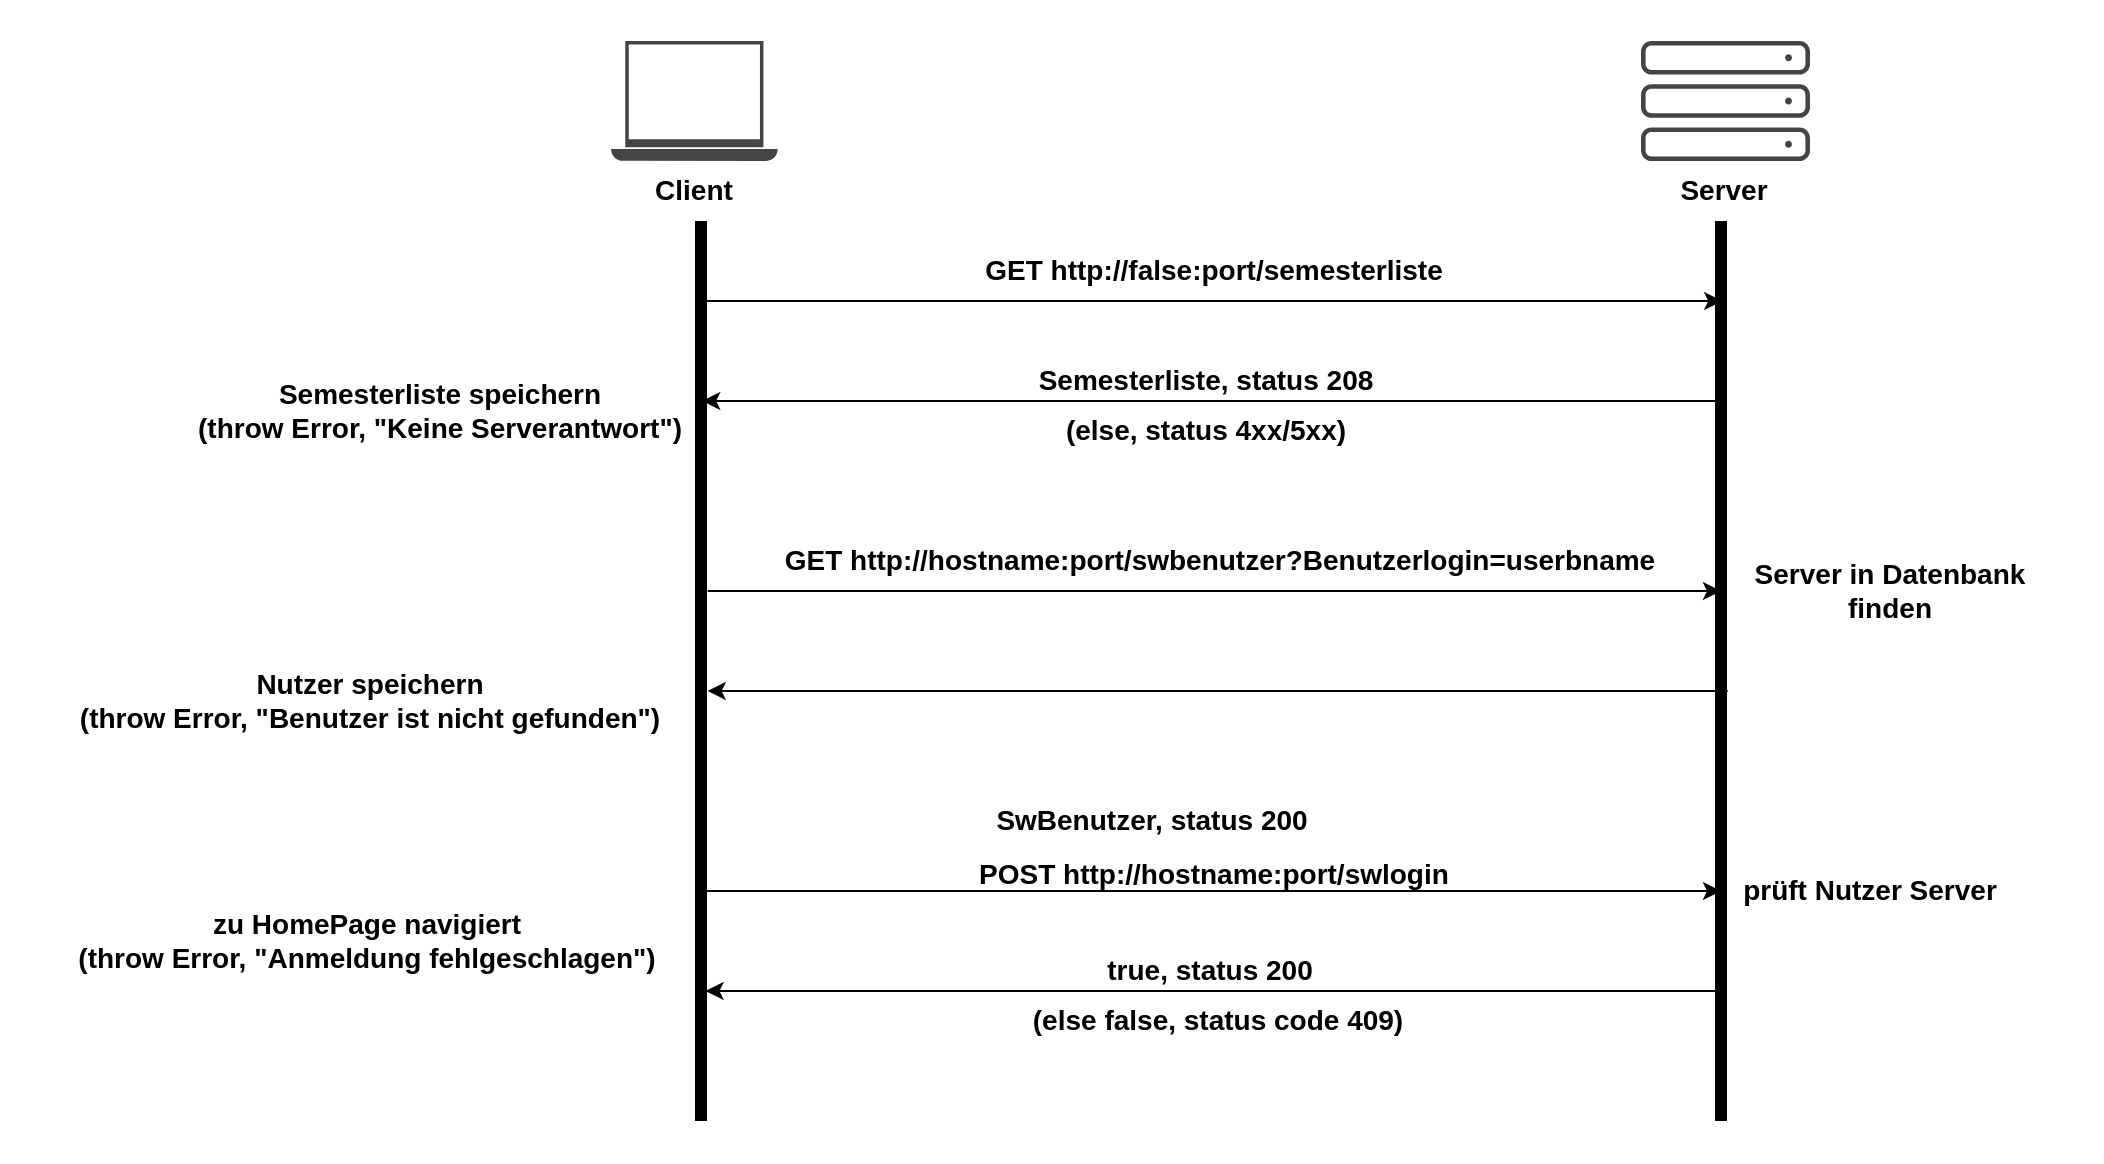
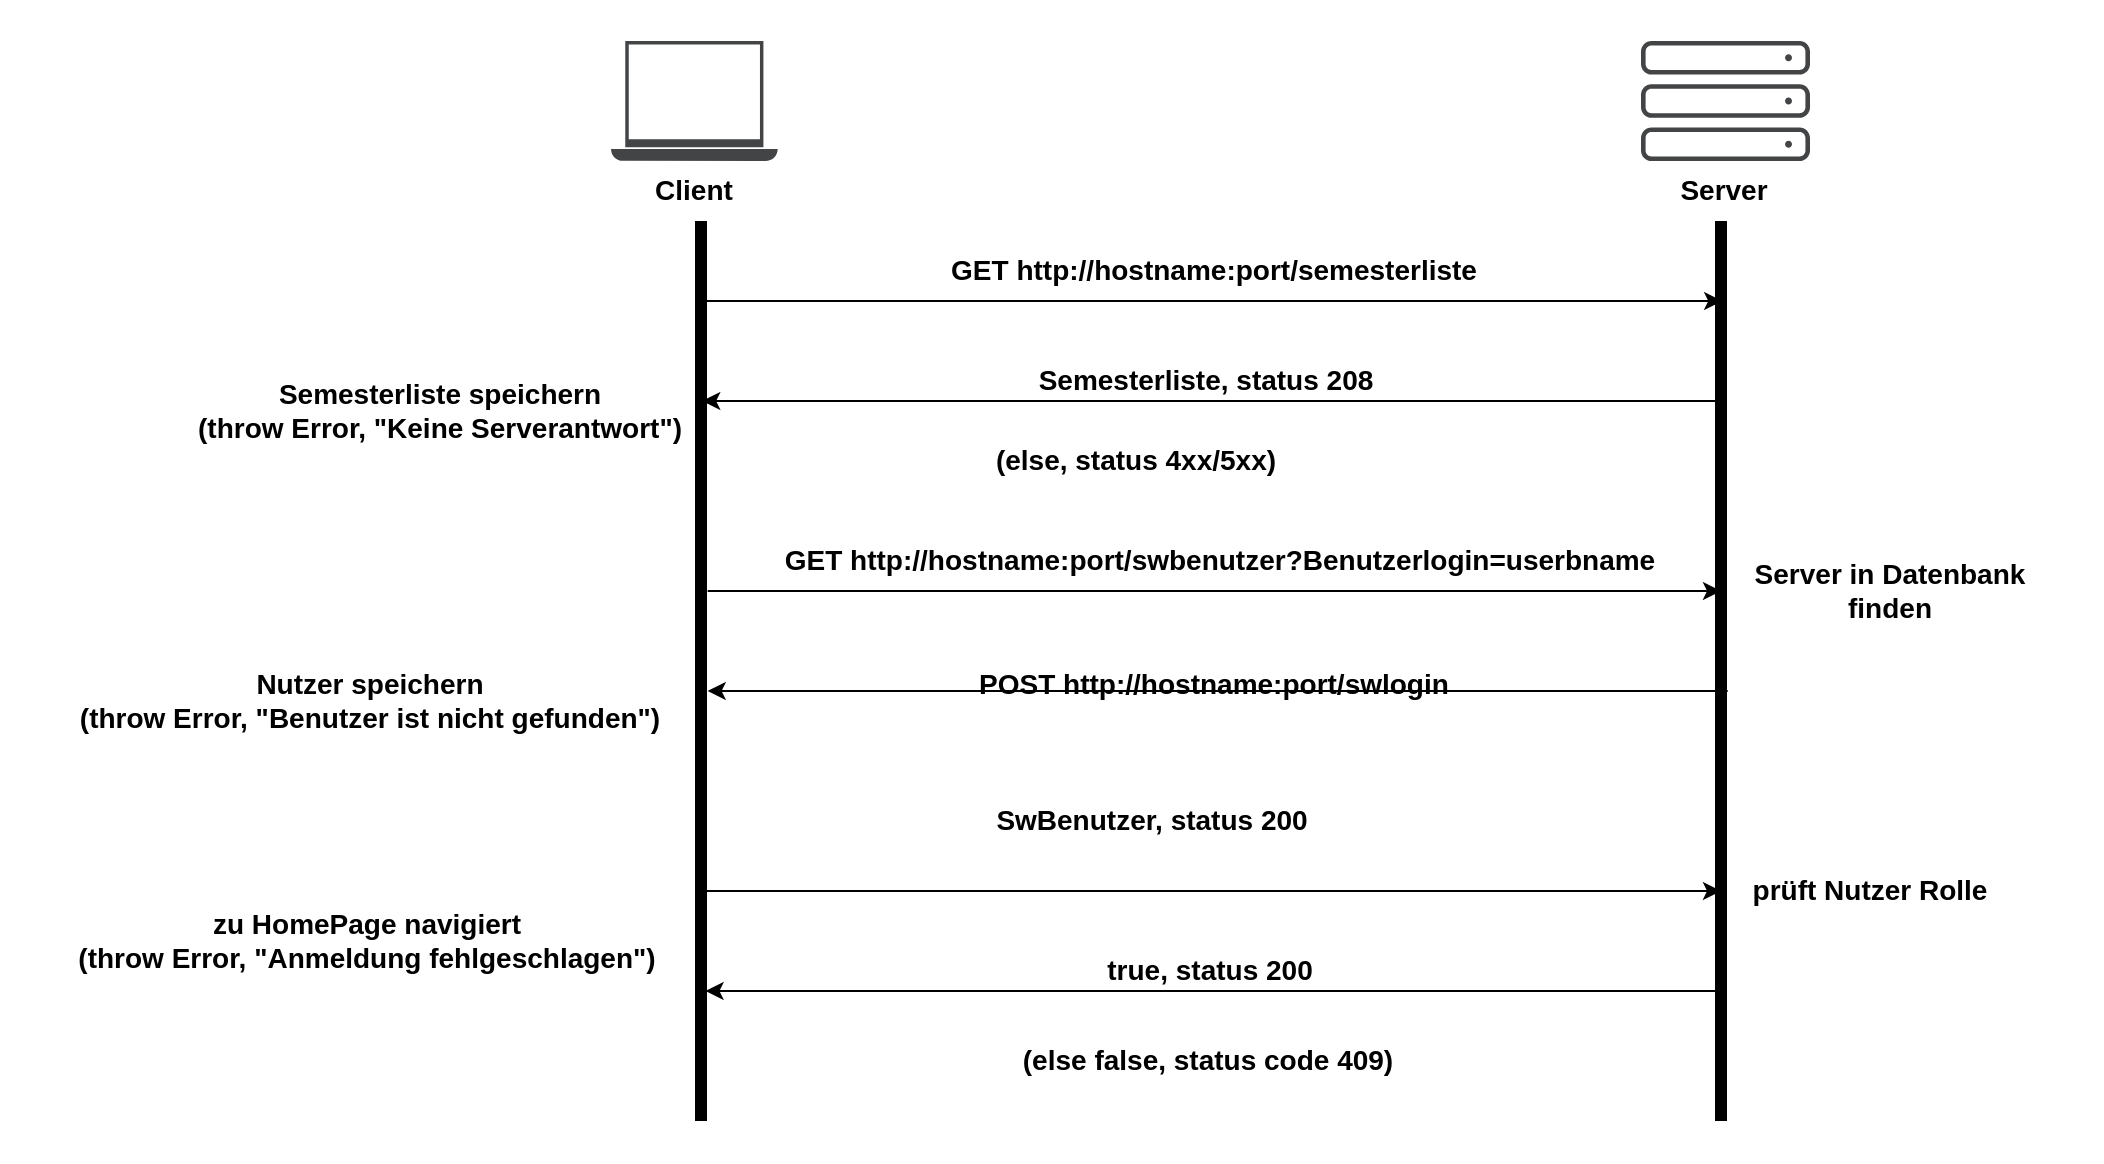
- <mxCell id="14" value="GET http://false:port/semesterliste" style="text;html=1;align=center;verticalAlign=middle;whiteSpace=wrap;rounded=0;fontFamily=Helvetica;fontSize=14;fontColor=default;fontStyle=1;" parent="1" vertex="1"><mxGeometry x="377.27" y="120" width="460" height="30" as="geometry" /></mxCell>
+ <mxCell id="14" value="GET http://hostname:port/semesterliste" style="text;html=1;align=center;verticalAlign=middle;whiteSpace=wrap;rounded=0;fontFamily=Helvetica;fontSize=14;fontColor=default;fontStyle=1;" parent="1" vertex="1"><mxGeometry x="377.27" y="120" width="460" height="30" as="geometry" /></mxCell>
- <mxCell id="26" value="(else, status 4xx/5xx)" style="text;html=1;align=center;verticalAlign=middle;whiteSpace=wrap;rounded=0;fontFamily=Helvetica;fontSize=14;fontColor=default;fontStyle=1;" parent="1" vertex="1"><mxGeometry x="497.86" y="200" width="210" height="30" as="geometry" /></mxCell>
+ <mxCell id="26" value="(else, status 4xx/5xx)" style="text;html=1;align=center;verticalAlign=middle;whiteSpace=wrap;rounded=0;fontFamily=Helvetica;fontSize=14;fontColor=default;fontStyle=1;" parent="1" vertex="1"><mxGeometry x="462.86" y="215" width="210" height="30" as="geometry" /></mxCell>
- <mxCell id="20" value="POST http://hostname:port/swlogin&lt;div&gt;&lt;br&gt;&lt;/div&gt;" style="text;html=1;align=center;verticalAlign=middle;whiteSpace=wrap;rounded=0;fontFamily=Helvetica;fontSize=14;fontColor=default;fontStyle=1;" parent="1" vertex="1"><mxGeometry x="377.27" y="430" width="460" height="30" as="geometry" /></mxCell>
+ <mxCell id="20" value="POST http://hostname:port/swlogin&lt;div&gt;&lt;br&gt;&lt;/div&gt;" style="text;html=1;align=center;verticalAlign=middle;whiteSpace=wrap;rounded=0;fontFamily=Helvetica;fontSize=14;fontColor=default;fontStyle=1;" parent="1" vertex="1"><mxGeometry x="377.27" y="335" width="460" height="30" as="geometry" /></mxCell>
- <mxCell id="25" value="prüft Nutzer Server" style="text;html=1;align=center;verticalAlign=middle;whiteSpace=wrap;rounded=0;fontFamily=Helvetica;fontSize=14;fontColor=default;fontStyle=1;" parent="1" vertex="1"><mxGeometry x="850" y="430" width="170" height="30" as="geometry" /></mxCell>
+ <mxCell id="25" value="prüft Nutzer Rolle" style="text;html=1;align=center;verticalAlign=middle;whiteSpace=wrap;rounded=0;fontFamily=Helvetica;fontSize=14;fontColor=default;fontStyle=1;" parent="1" vertex="1"><mxGeometry x="850" y="430" width="170" height="30" as="geometry" /></mxCell>
- <mxCell id="22" value="(else false, status code 409)" style="text;html=1;align=center;verticalAlign=middle;whiteSpace=wrap;rounded=0;fontFamily=Helvetica;fontSize=14;fontColor=default;fontStyle=1;" parent="1" vertex="1"><mxGeometry x="473.94" y="495" width="270" height="30" as="geometry" /></mxCell>
+ <mxCell id="22" value="(else false, status code 409)" style="text;html=1;align=center;verticalAlign=middle;whiteSpace=wrap;rounded=0;fontFamily=Helvetica;fontSize=14;fontColor=default;fontStyle=1;" parent="1" vertex="1"><mxGeometry x="468.94" y="515" width="270" height="30" as="geometry" /></mxCell>
